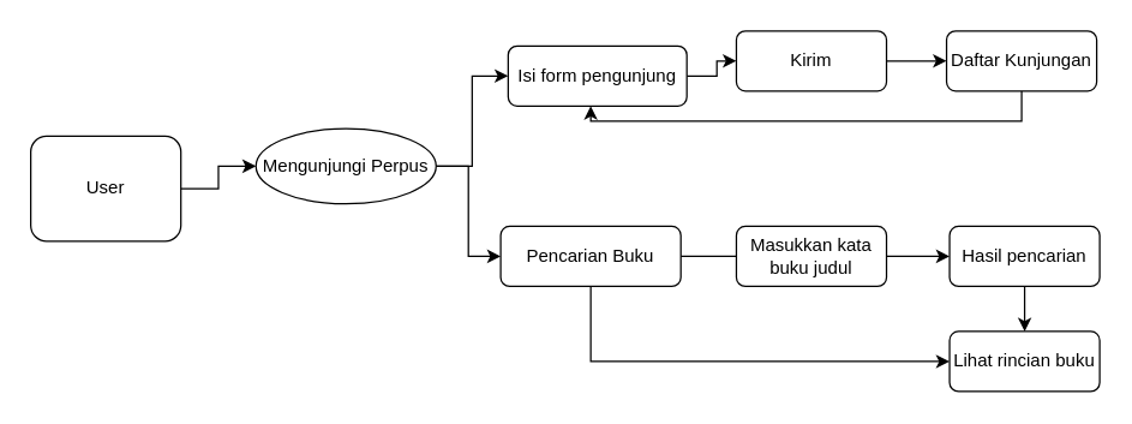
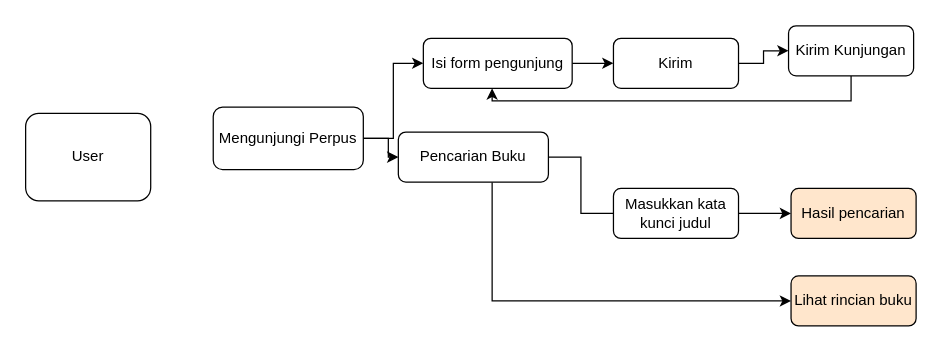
- <mxCell id="13" value="Kirim" style="rounded=1;whiteSpace=wrap;html=1;" vertex="1" parent="1"><mxGeometry x="490" y="20" width="100" height="40" as="geometry" /></mxCell>
+ <mxCell id="13" value="Kirim" style="rounded=1;whiteSpace=wrap;html=1;" vertex="1" parent="1"><mxGeometry x="490" y="30" width="100" height="40" as="geometry" /></mxCell>
- <mxCell id="17" value="Daftar Kunjungan" style="rounded=1;whiteSpace=wrap;html=1;" vertex="1" parent="1"><mxGeometry x="630" y="20" width="100" height="40" as="geometry" /></mxCell>
+ <mxCell id="17" value="Kirim Kunjungan" style="rounded=1;whiteSpace=wrap;html=1;" vertex="1" parent="1"><mxGeometry x="630" y="20" width="100" height="40" as="geometry" /></mxCell>
- <mxCell id="6" value="Mengunjungi Perpus" style="ellipse;whiteSpace=wrap;html=1;" vertex="1" parent="1"><mxGeometry x="170" y="85" width="120" height="50" as="geometry" /></mxCell>
+ <mxCell id="6" value="Mengunjungi Perpus" style="rounded=1;whiteSpace=wrap;html=1;" vertex="1" parent="1"><mxGeometry x="170" y="85" width="120" height="50" as="geometry" /></mxCell>
- <mxCell id="2" style="edgeStyle=orthogonalEdgeStyle;rounded=0;orthogonalLoop=1;jettySize=auto;html=1;exitX=1;exitY=0.5;exitDx=0;exitDy=0;entryX=0;entryY=0.5;entryDx=0;entryDy=0;" edge="1" parent="1" source="3" target="6"><mxGeometry relative="1" as="geometry" /></mxCell>
- <mxCell id="11" value="Pencarian Buku" style="rounded=1;whiteSpace=wrap;html=1;" vertex="1" parent="1"><mxGeometry x="333" y="150" width="120" height="40" as="geometry" /></mxCell>
+ <mxCell id="11" value="Pencarian Buku" style="rounded=1;whiteSpace=wrap;html=1;" vertex="1" parent="1"><mxGeometry x="318" y="105" width="120" height="40" as="geometry" /></mxCell>
- <mxCell id="15" value="Masukkan kata buku judul" style="rounded=1;whiteSpace=wrap;html=1;" vertex="1" parent="1"><mxGeometry x="490" y="150" width="100" height="40" as="geometry" /></mxCell>
+ <mxCell id="15" value="Masukkan kata kunci judul" style="rounded=1;whiteSpace=wrap;html=1;" vertex="1" parent="1"><mxGeometry x="490" y="150" width="100" height="40" as="geometry" /></mxCell>
- <mxCell id="19" value="Hasil pencarian" style="rounded=1;whiteSpace=wrap;html=1;" vertex="1" parent="1"><mxGeometry x="632" y="150" width="100" height="40" as="geometry" /></mxCell>
+ <mxCell id="19" value="Hasil pencarian" style="rounded=1;whiteSpace=wrap;html=1;fillColor=#ffe6cc;" vertex="1" parent="1"><mxGeometry x="632" y="150" width="100" height="40" as="geometry" /></mxCell>
- <mxCell id="18" style="edgeStyle=orthogonalEdgeStyle;rounded=0;orthogonalLoop=1;jettySize=auto;html=1;" edge="1" parent="1" source="19" target="20"><mxGeometry relative="1" as="geometry" /></mxCell>
- <mxCell id="20" value="Lihat rincian buku" style="rounded=1;whiteSpace=wrap;html=1;" vertex="1" parent="1"><mxGeometry x="632" y="220" width="100" height="40" as="geometry" /></mxCell>
+ <mxCell id="20" value="Lihat rincian buku" style="rounded=1;whiteSpace=wrap;html=1;fillColor=#ffe6cc;" vertex="1" parent="1"><mxGeometry x="632" y="220" width="100" height="40" as="geometry" /></mxCell>
